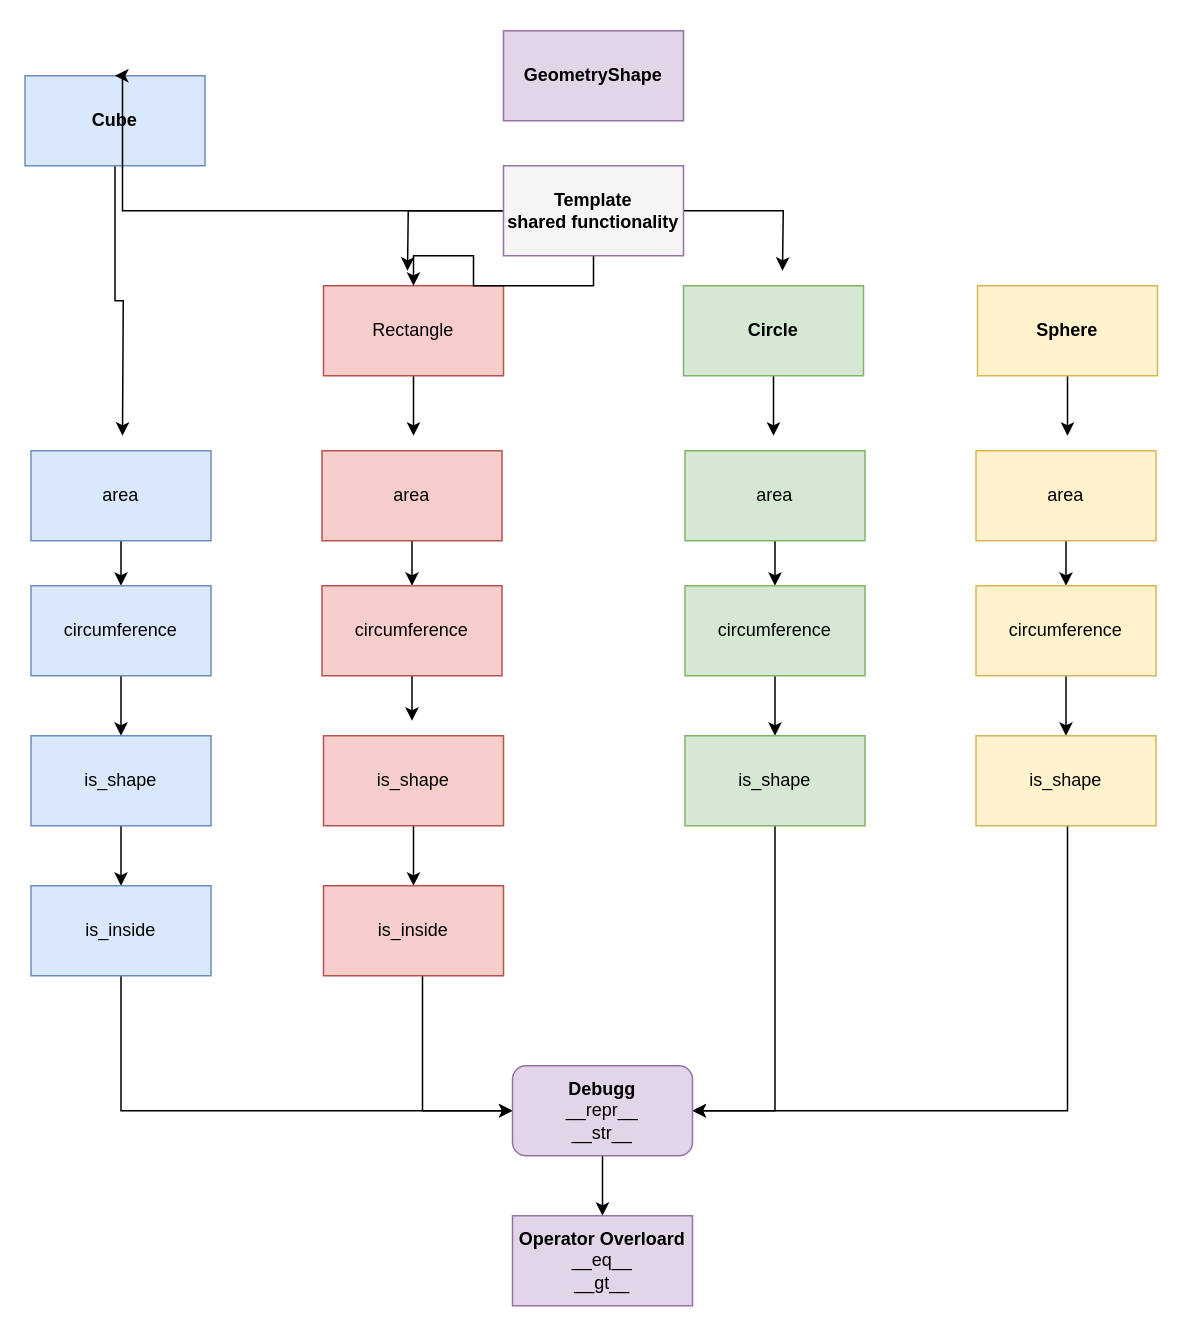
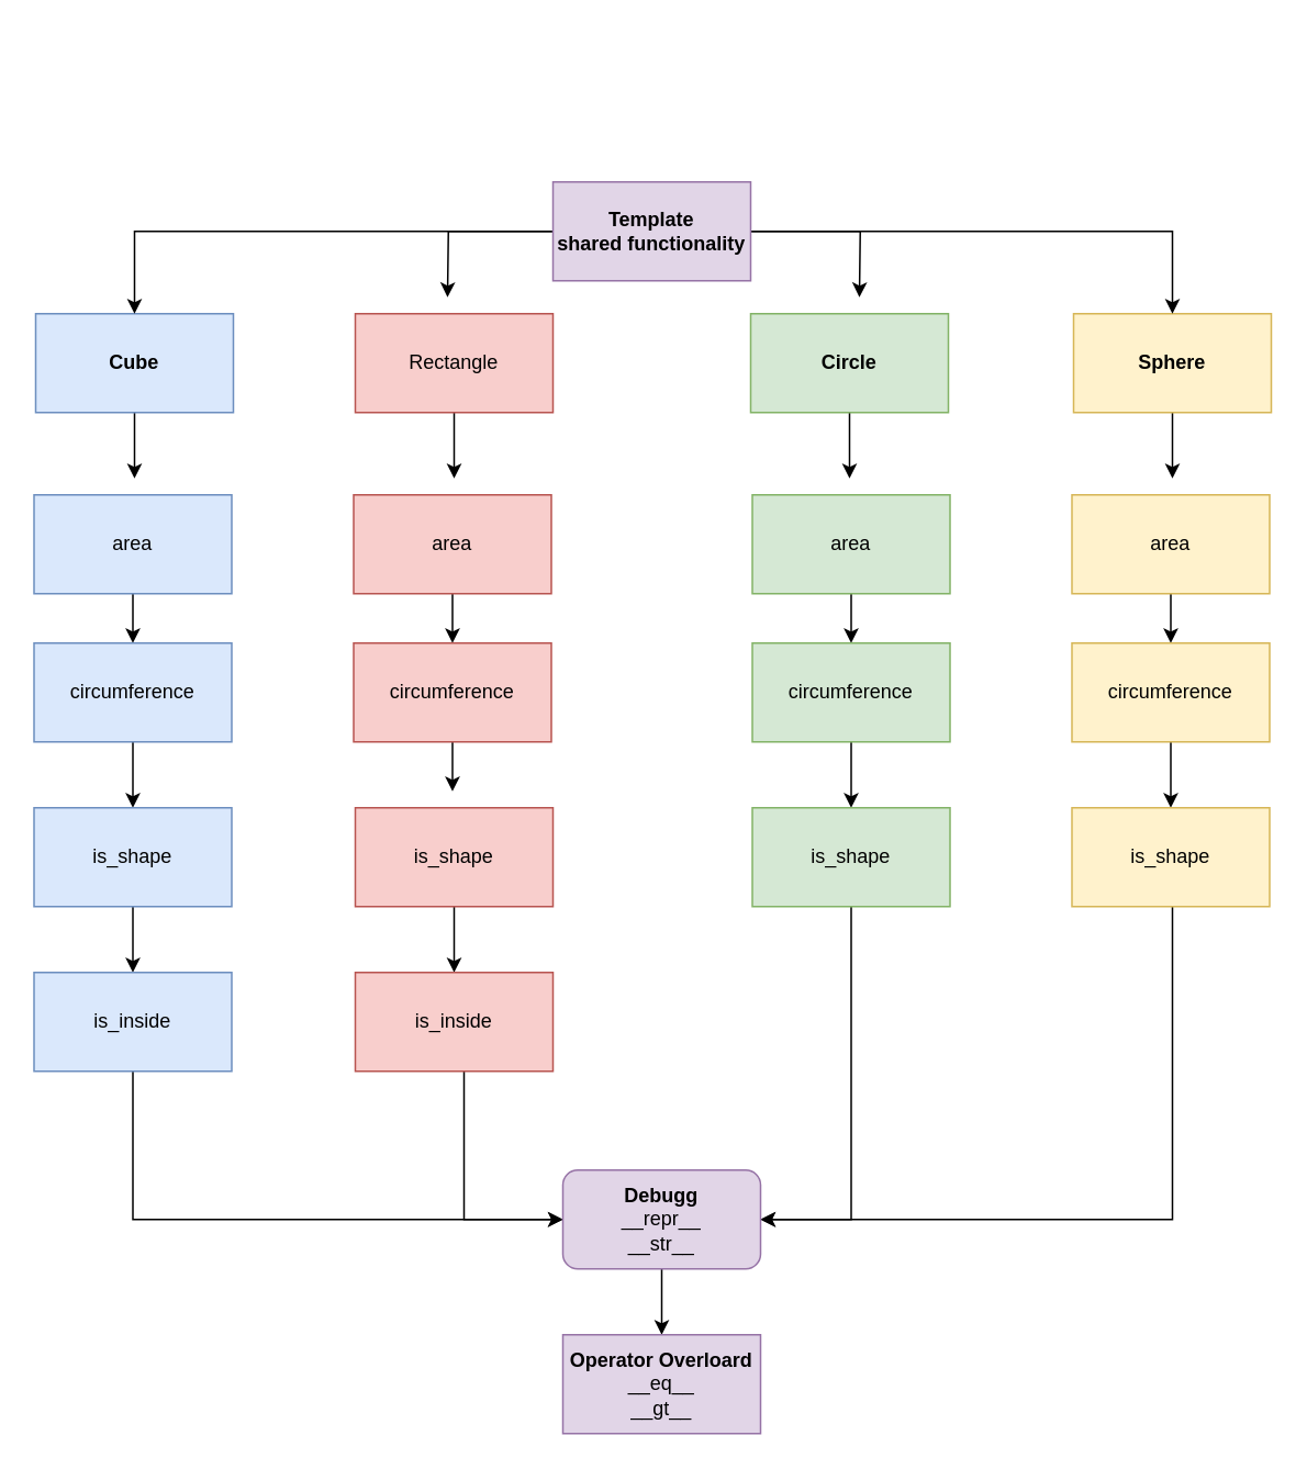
- <mxCell id="2" value="&lt;b&gt;GeometryShape&lt;/b&gt;" style="rounded=0;whiteSpace=wrap;html=1;fillColor=#e1d5e7;strokeColor=#9673a6;" vertex="1" parent="1"><mxGeometry x="335" y="20" width="120" height="60" as="geometry" /></mxCell>
- <mxCell id="8" value="&lt;b&gt;Cube&lt;/b&gt;" style="rounded=0;whiteSpace=wrap;html=1;fillColor=#dae8fc;strokeColor=#6c8ebf;" vertex="1" parent="1"><mxGeometry x="16" y="50" width="120" height="60" as="geometry" /></mxCell>
+ <mxCell id="8" value="&lt;b&gt;Cube&lt;/b&gt;" style="rounded=0;whiteSpace=wrap;html=1;fillColor=#dae8fc;strokeColor=#6c8ebf;" vertex="1" parent="1"><mxGeometry x="21" y="190" width="120" height="60" as="geometry" /></mxCell>
- <mxCell id="15" value="&lt;b&gt;Template&lt;br&gt;shared functionality&lt;/b&gt;" style="rounded=0;whiteSpace=wrap;html=1;fillColor=#f5f5f5;strokeColor=#9673a6;" vertex="1" parent="1"><mxGeometry x="335" y="110" width="120" height="60" as="geometry" /></mxCell>
+ <mxCell id="15" value="&lt;b&gt;Template&lt;br&gt;shared functionality&lt;/b&gt;" style="rounded=0;whiteSpace=wrap;html=1;fillColor=#e1d5e7;strokeColor=#9673a6;" vertex="1" parent="1"><mxGeometry x="335" y="110" width="120" height="60" as="geometry" /></mxCell>
- <mxCell id="13" style="edgeStyle=orthogonalEdgeStyle;rounded=0;orthogonalLoop=1;jettySize=auto;html=1;" edge="1" parent="1" source="15" target="4"><mxGeometry relative="1" as="geometry" /></mxCell>
+ <mxCell id="13" style="edgeStyle=orthogonalEdgeStyle;rounded=0;orthogonalLoop=1;jettySize=auto;html=1;" edge="1" parent="1" source="15" target="10"><mxGeometry relative="1" as="geometry" /></mxCell>
